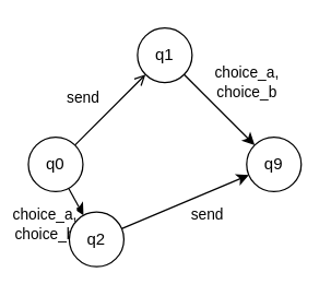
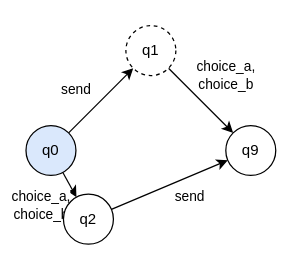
- <mxCell id="10" value="q1" style="ellipse;whiteSpace=wrap;html=1;aspect=fixed;" vertex="1" parent="1"><mxGeometry x="100" y="20" width="40" height="40" as="geometry" /></mxCell>
+ <mxCell id="10" value="q1" style="ellipse;whiteSpace=wrap;html=1;aspect=fixed;dashed=1;" vertex="1" parent="1"><mxGeometry x="100" y="20" width="40" height="40" as="geometry" /></mxCell>
- <mxCell id="2" style="rounded=0;orthogonalLoop=1;jettySize=auto;html=1;endArrow=open;" edge="1" parent="1" source="6" target="10"><mxGeometry relative="1" as="geometry" /></mxCell>
+ <mxCell id="2" style="rounded=0;orthogonalLoop=1;jettySize=auto;html=1;" edge="1" parent="1" source="6" target="10"><mxGeometry relative="1" as="geometry" /></mxCell>
- <mxCell id="6" value="q0" style="ellipse;whiteSpace=wrap;html=1;aspect=fixed;" vertex="1" parent="1"><mxGeometry x="20" y="100" width="40" height="40" as="geometry" /></mxCell>
+ <mxCell id="6" value="q0" style="ellipse;whiteSpace=wrap;html=1;aspect=fixed;fillColor=#dae8fc;" vertex="1" parent="1"><mxGeometry x="20" y="100" width="40" height="40" as="geometry" /></mxCell>
